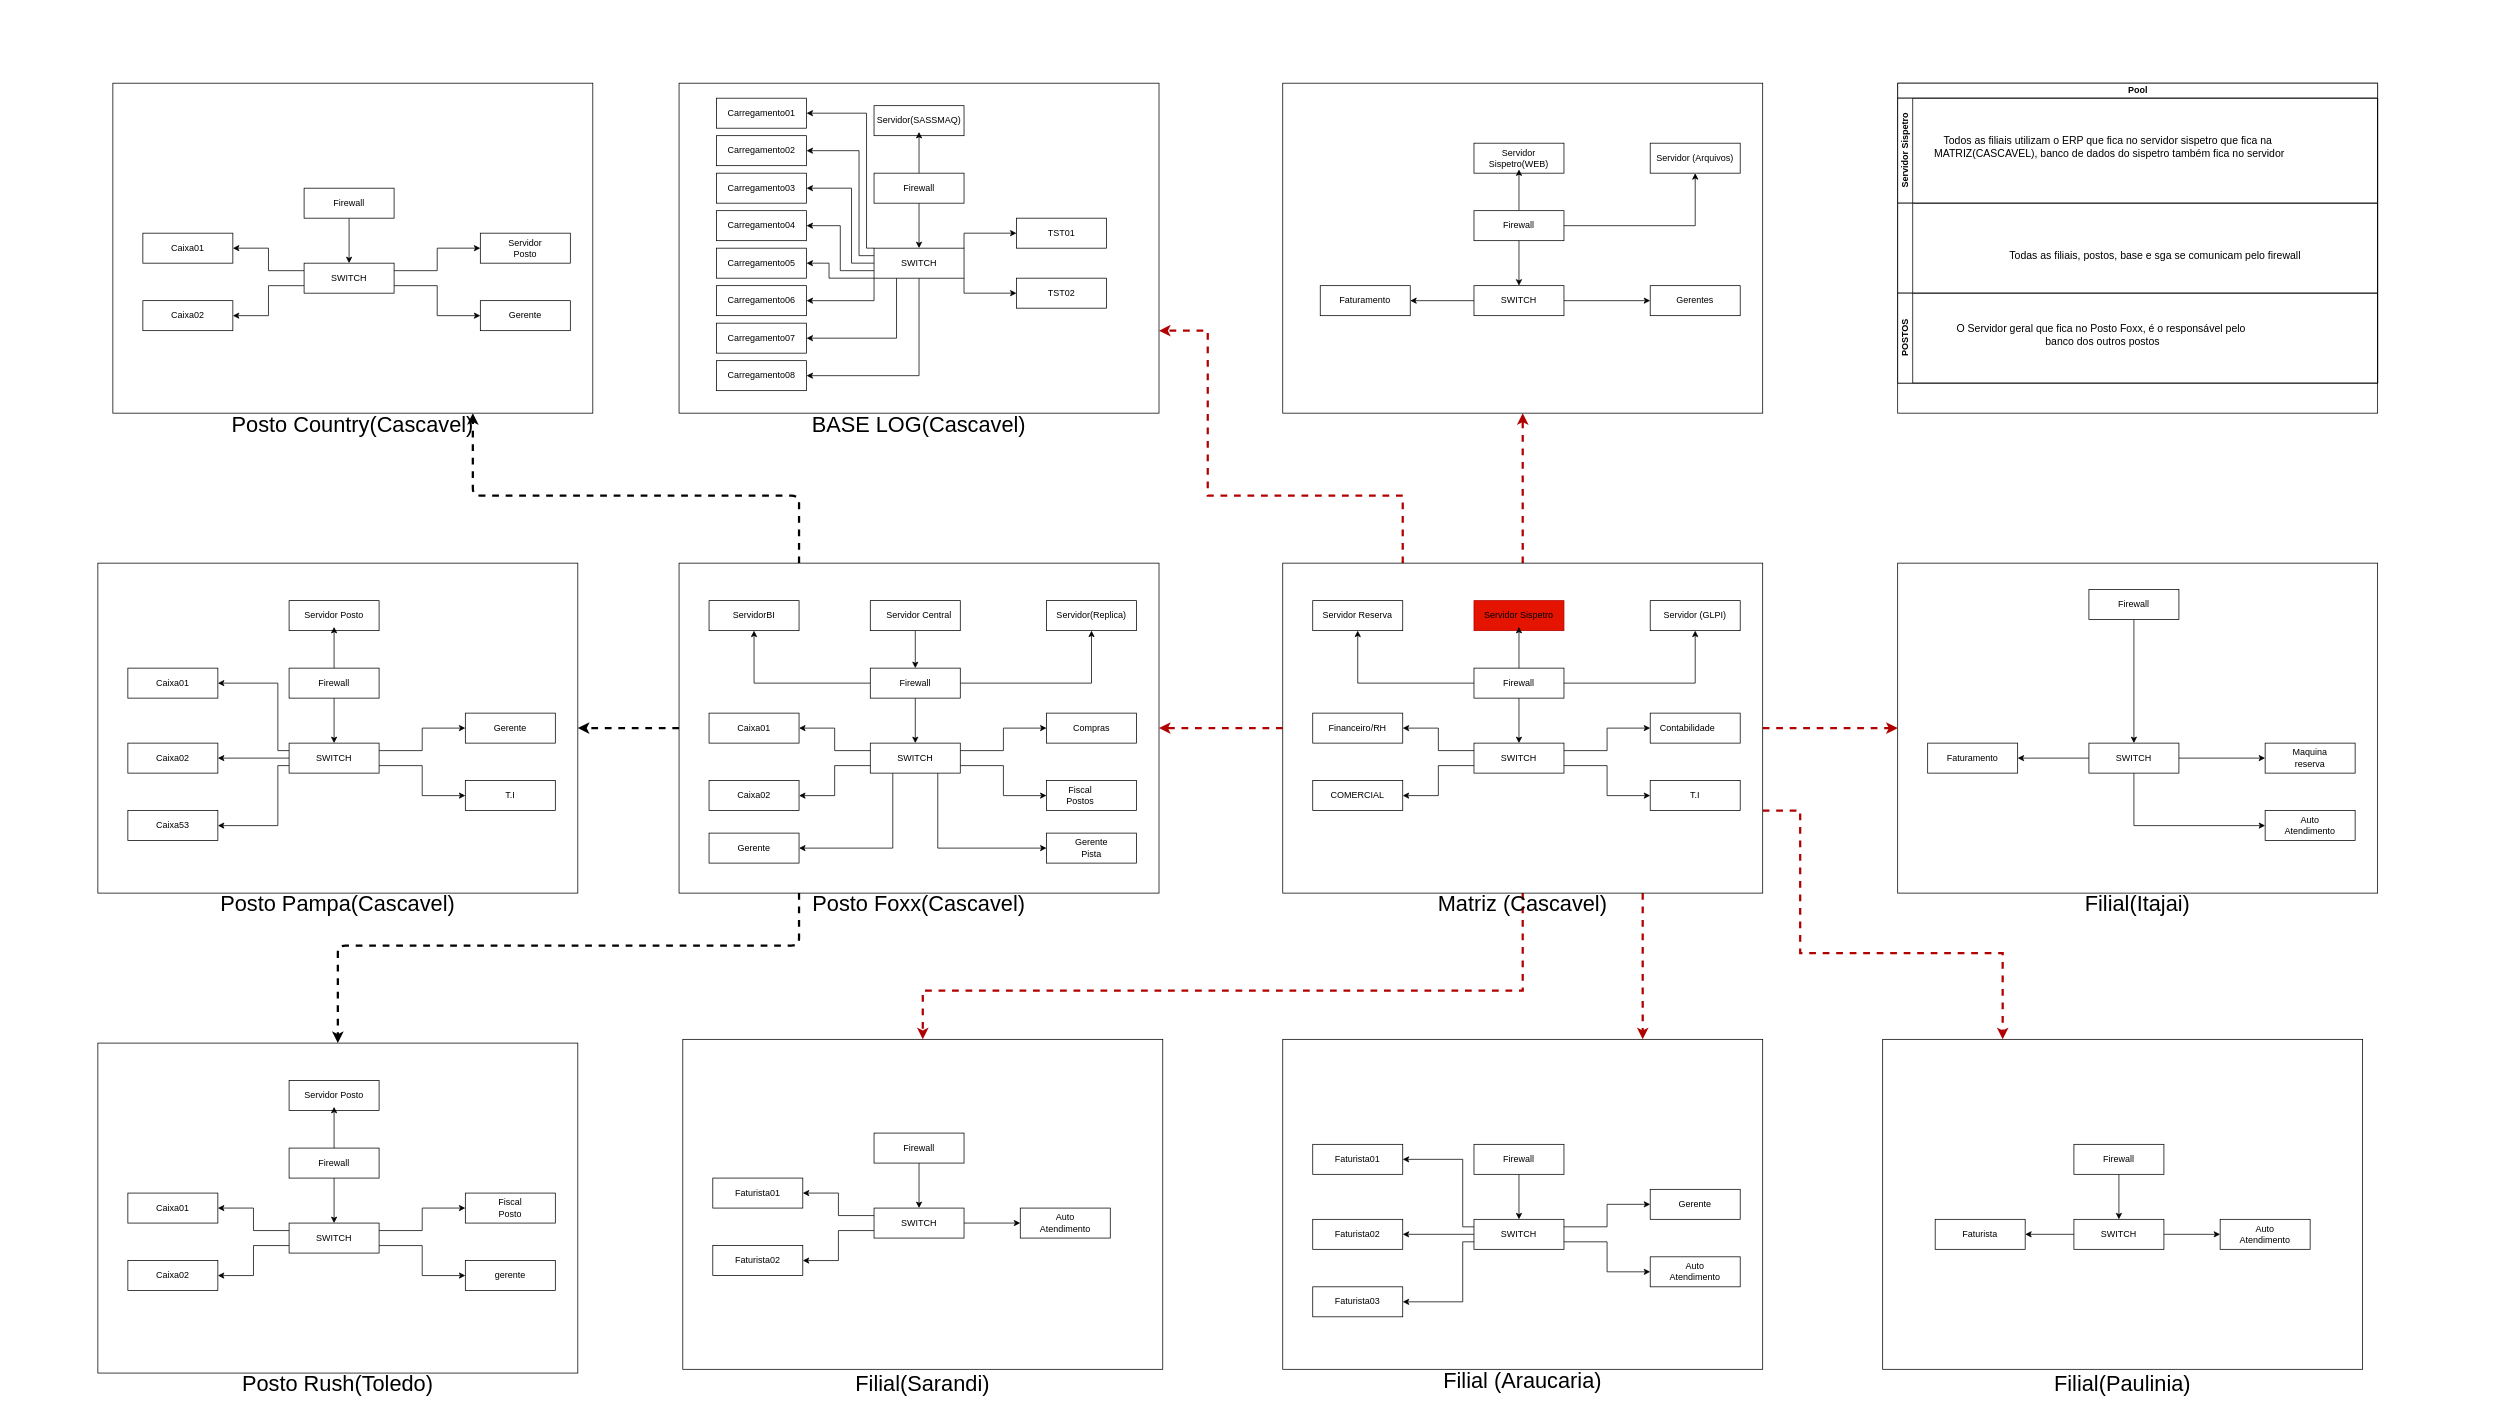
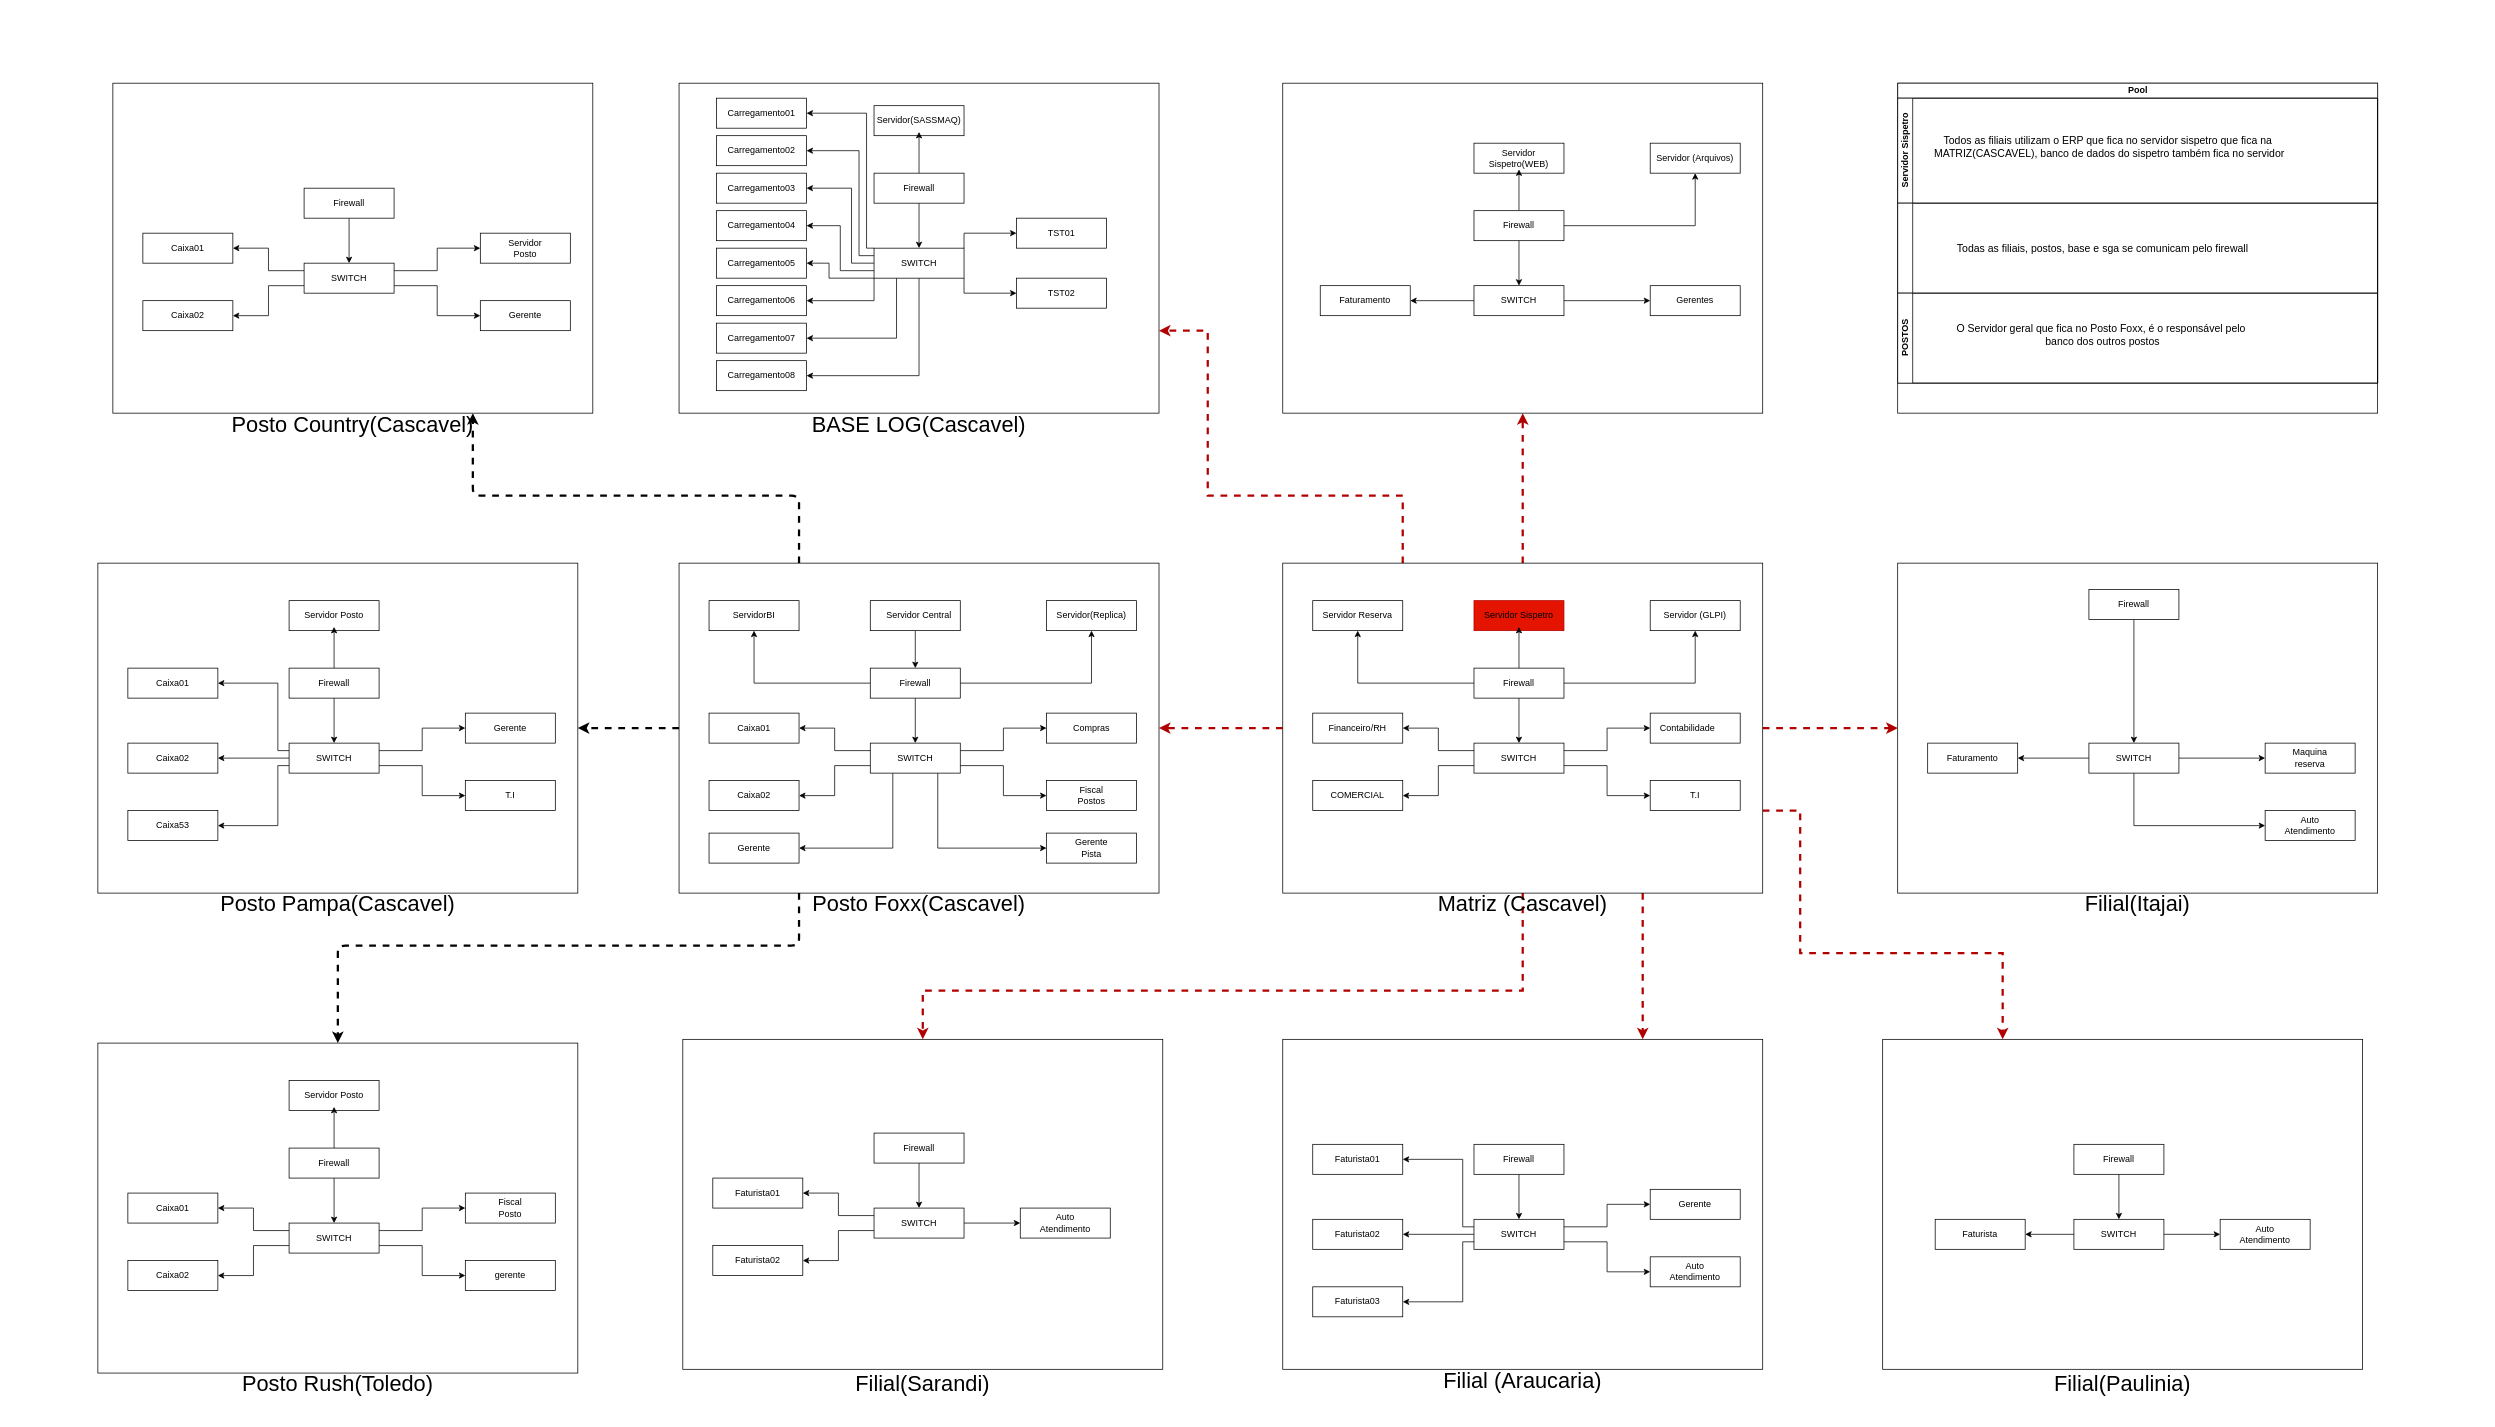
- <mxCell id="270" value="Todas as filiais, postos, base e sga se comunicam pelo firewall" style="text;html=1;align=center;verticalAlign=middle;resizable=1;points=[];autosize=1;strokeColor=none;fillColor=default;fontFamily=Helvetica;fontSize=14;fontColor=default;textDirection=ltr;absoluteArcSize=0;noLabel=0;autosizeGrid=1;movable=1;rotatable=1;deletable=1;editable=1;locked=0;connectable=1;" vertex="1" parent="269"><mxGeometry x="67.5" y="45" width="550" height="50" as="geometry" /></mxCell>
+ <mxCell id="270" value="Todas as filiais, postos, base e sga se comunicam pelo firewall" style="text;html=1;align=center;verticalAlign=middle;resizable=1;points=[];autosize=1;strokeColor=none;fillColor=default;fontFamily=Helvetica;fontSize=14;fontColor=default;textDirection=ltr;absoluteArcSize=0;noLabel=0;autosizeGrid=1;movable=1;rotatable=1;deletable=1;editable=1;locked=0;connectable=1;" vertex="1" parent="269"><mxGeometry x="67.5" y="45" width="410" height="30" as="geometry" /></mxCell>
- <mxCell id="141" value="Fiscal Postos" style="text;html=1;align=center;verticalAlign=middle;whiteSpace=wrap;rounded=0;movable=1;resizable=1;rotatable=1;deletable=1;editable=1;locked=0;connectable=1;" vertex="1" parent="1"><mxGeometry x="1410" y="1045" width="60" height="30" as="geometry" /></mxCell>
+ <mxCell id="141" value="Fiscal Postos" style="text;html=1;align=center;verticalAlign=middle;whiteSpace=wrap;rounded=0;movable=1;resizable=1;rotatable=1;deletable=1;editable=1;locked=0;connectable=1;" vertex="1" parent="1"><mxGeometry x="1425" y="1045" width="60" height="30" as="geometry" /></mxCell>
